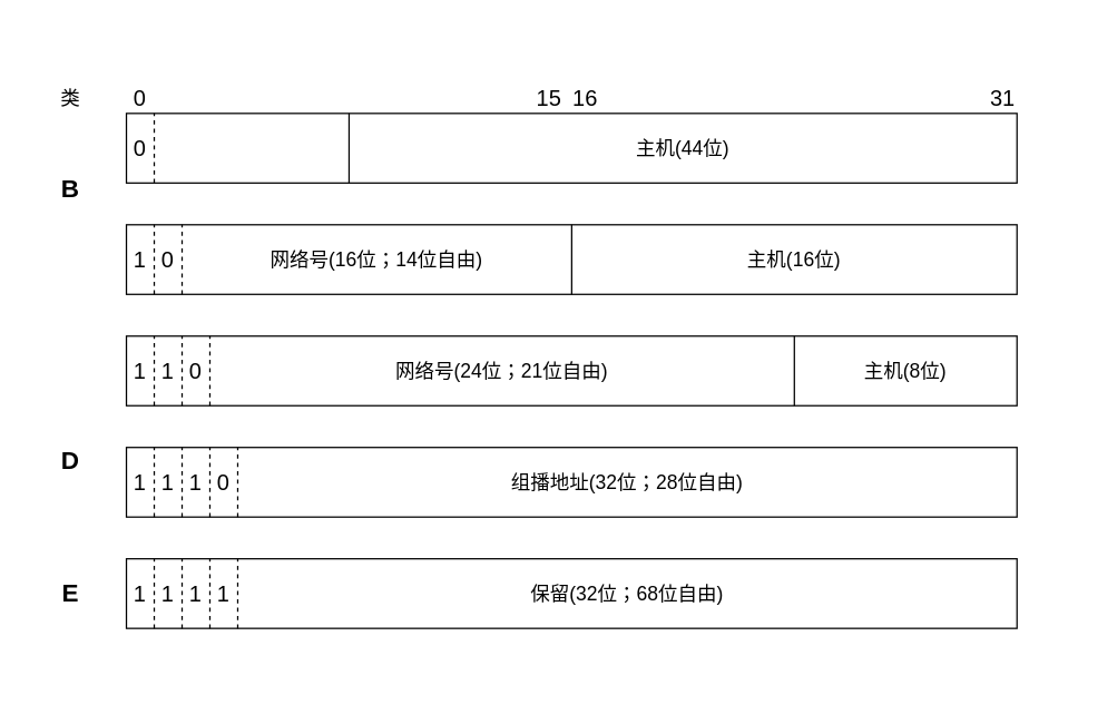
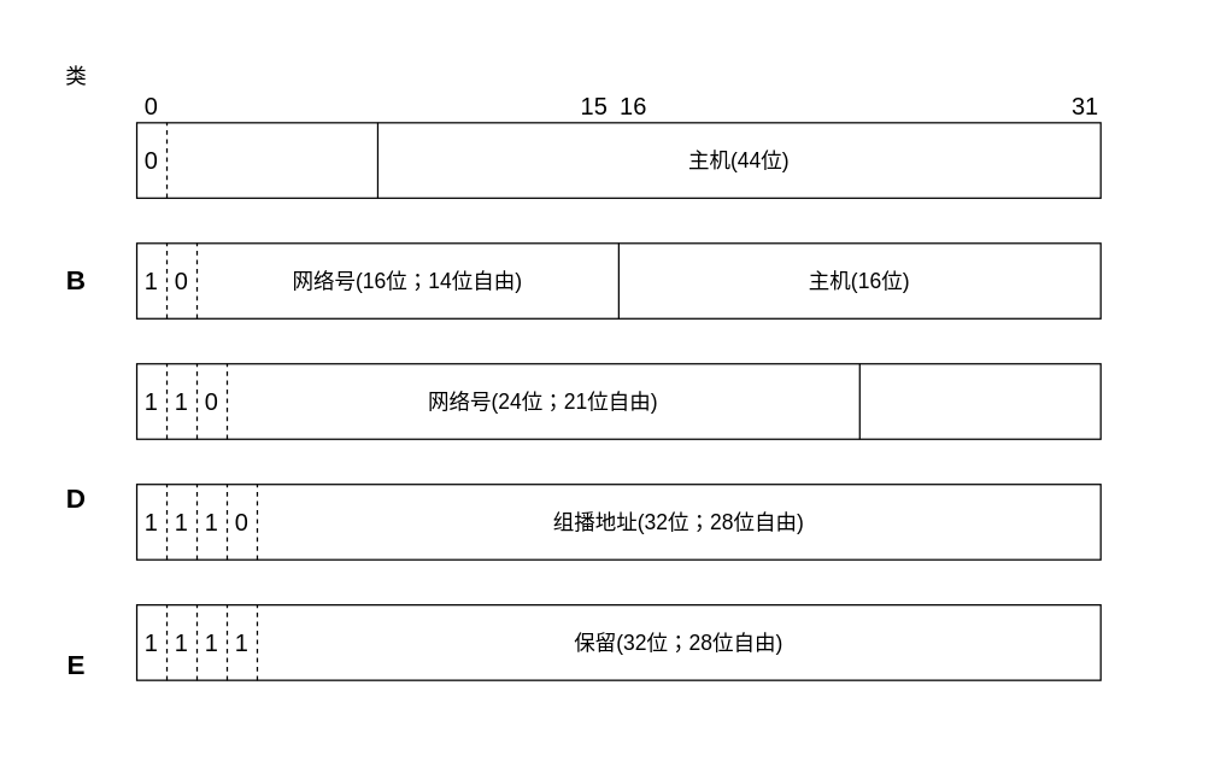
- <mxCell id="56" value="&lt;font style=&quot;font-size: 14px&quot;&gt;类&lt;/font&gt;" style="text;html=1;strokeColor=none;fillColor=none;align=center;verticalAlign=middle;whiteSpace=wrap;rounded=0;" vertex="1" parent="1"><mxGeometry x="30" y="60" width="40" height="20" as="geometry" /></mxCell>
+ <mxCell id="56" value="&lt;font style=&quot;font-size: 14px&quot;&gt;类&lt;/font&gt;" style="text;html=1;strokeColor=none;fillColor=none;align=center;verticalAlign=middle;whiteSpace=wrap;rounded=0;" vertex="1" parent="1"><mxGeometry x="30" y="40" width="40" height="20" as="geometry" /></mxCell>
- <mxCell id="51" value="&lt;span style=&quot;font-size: 18px&quot;&gt;&lt;b&gt;B&lt;/b&gt;&lt;/span&gt;" style="text;html=1;strokeColor=none;fillColor=none;align=center;verticalAlign=middle;whiteSpace=wrap;rounded=0;" vertex="1" parent="1"><mxGeometry x="30" y="126" width="40" height="20" as="geometry" /></mxCell>
+ <mxCell id="51" value="&lt;span style=&quot;font-size: 18px&quot;&gt;&lt;b&gt;B&lt;/b&gt;&lt;/span&gt;" style="text;html=1;strokeColor=none;fillColor=none;align=center;verticalAlign=middle;whiteSpace=wrap;rounded=0;" vertex="1" parent="1"><mxGeometry x="30" y="176" width="40" height="20" as="geometry" /></mxCell>
- <mxCell id="24" value="&lt;font style=&quot;font-size: 14px&quot;&gt;主机(8位)&lt;br&gt;&lt;/font&gt;" style="text;html=1;strokeColor=none;fillColor=none;align=center;verticalAlign=middle;whiteSpace=wrap;rounded=0;" vertex="1" parent="18"><mxGeometry x="480" width="160" height="50" as="geometry" /></mxCell>
- <mxCell id="53" value="&lt;span style=&quot;font-size: 18px&quot;&gt;&lt;b&gt;E&lt;/b&gt;&lt;/span&gt;" style="text;html=1;strokeColor=none;fillColor=none;align=center;verticalAlign=middle;whiteSpace=wrap;rounded=0;" vertex="1" parent="1"><mxGeometry x="30" y="416" width="40" height="20" as="geometry" /></mxCell>
+ <mxCell id="53" value="&lt;span style=&quot;font-size: 18px&quot;&gt;&lt;b&gt;E&lt;/b&gt;&lt;/span&gt;" style="text;html=1;strokeColor=none;fillColor=none;align=center;verticalAlign=middle;whiteSpace=wrap;rounded=0;" vertex="1" parent="1"><mxGeometry x="30" y="431" width="40" height="20" as="geometry" /></mxCell>
- <mxCell id="44" value="&lt;font style=&quot;font-size: 14px&quot;&gt;保留(32位；68位自由)&lt;br&gt;&lt;/font&gt;" style="text;html=1;strokeColor=none;fillColor=none;align=center;verticalAlign=middle;whiteSpace=wrap;rounded=0;" vertex="1" parent="40"><mxGeometry x="80" width="560" height="50" as="geometry" /></mxCell>
+ <mxCell id="44" value="&lt;font style=&quot;font-size: 14px&quot;&gt;保留(32位；28位自由)&lt;br&gt;&lt;/font&gt;" style="text;html=1;strokeColor=none;fillColor=none;align=center;verticalAlign=middle;whiteSpace=wrap;rounded=0;" vertex="1" parent="40"><mxGeometry x="80" width="560" height="50" as="geometry" /></mxCell>
